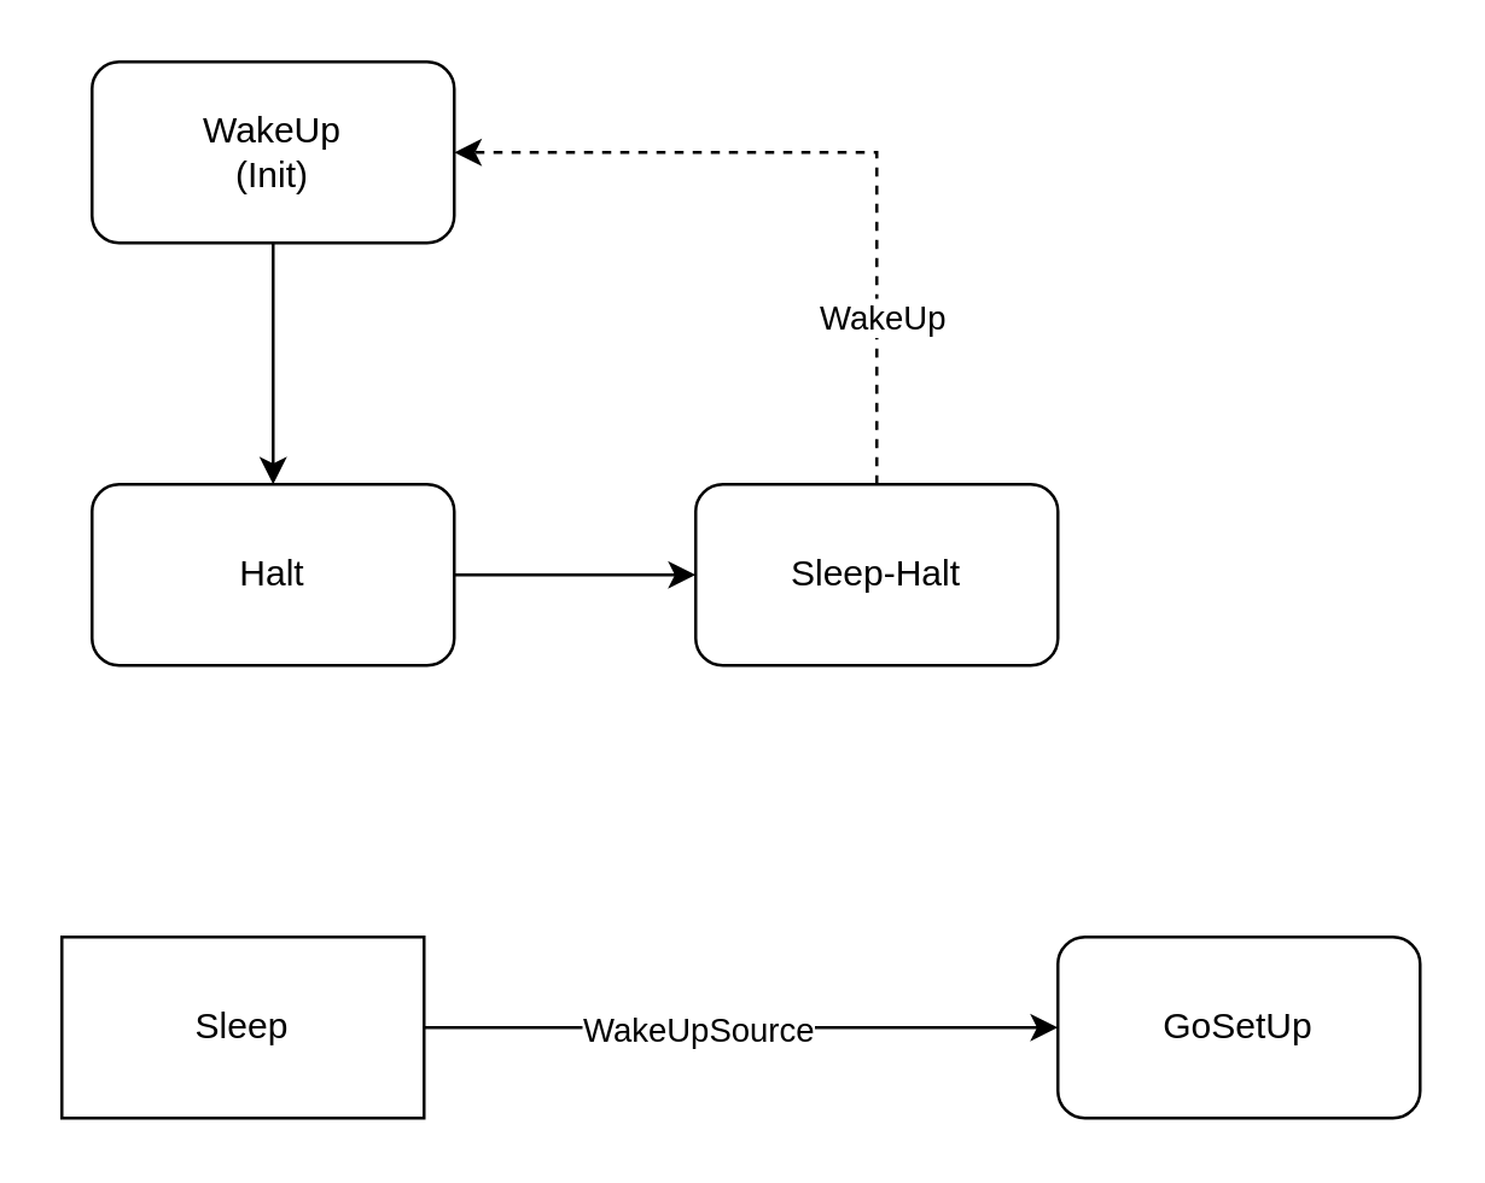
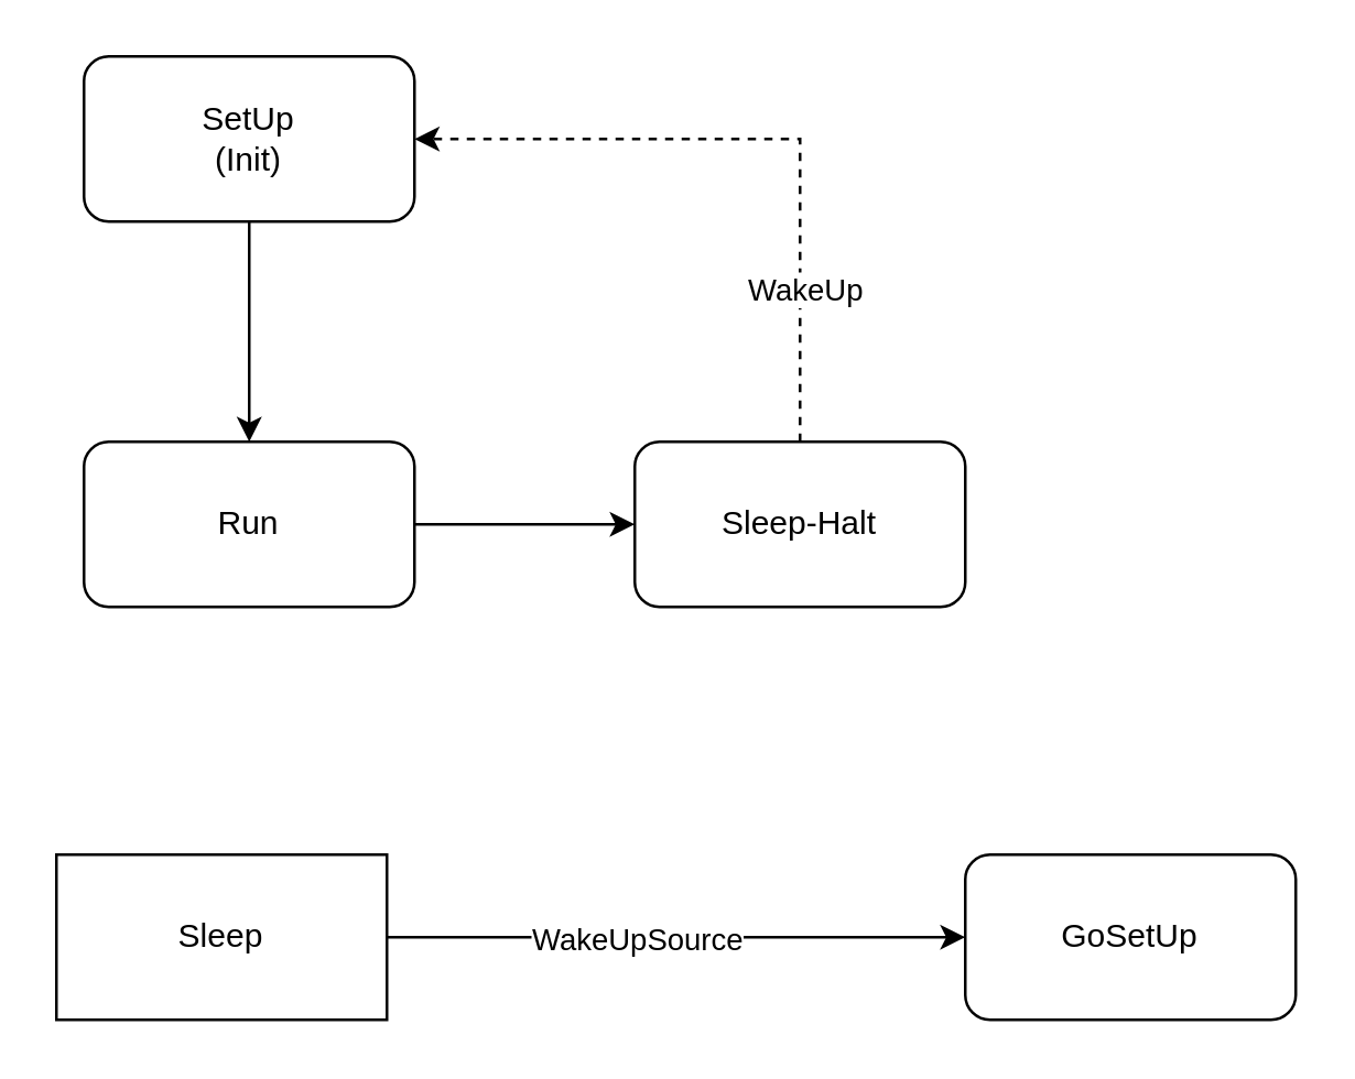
- <mxCell id="3" value="WakeUp&lt;div&gt;(Init)&lt;/div&gt;" style="rounded=1;whiteSpace=wrap;html=1;" vertex="1" parent="1"><mxGeometry x="30" y="20" width="120" height="60" as="geometry" /></mxCell>
+ <mxCell id="3" value="SetUp&lt;div&gt;(Init)&lt;/div&gt;" style="rounded=1;whiteSpace=wrap;html=1;" vertex="1" parent="1"><mxGeometry x="30" y="20" width="120" height="60" as="geometry" /></mxCell>
- <mxCell id="5" value="Halt" style="rounded=1;whiteSpace=wrap;html=1;" vertex="1" parent="1"><mxGeometry x="30" y="160" width="120" height="60" as="geometry" /></mxCell>
+ <mxCell id="5" value="Run" style="rounded=1;whiteSpace=wrap;html=1;" vertex="1" parent="1"><mxGeometry x="30" y="160" width="120" height="60" as="geometry" /></mxCell>
